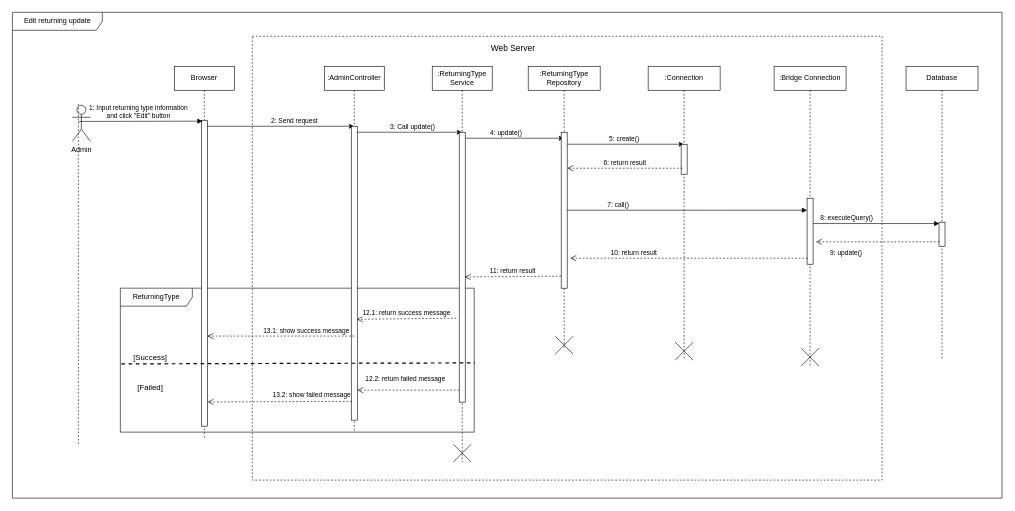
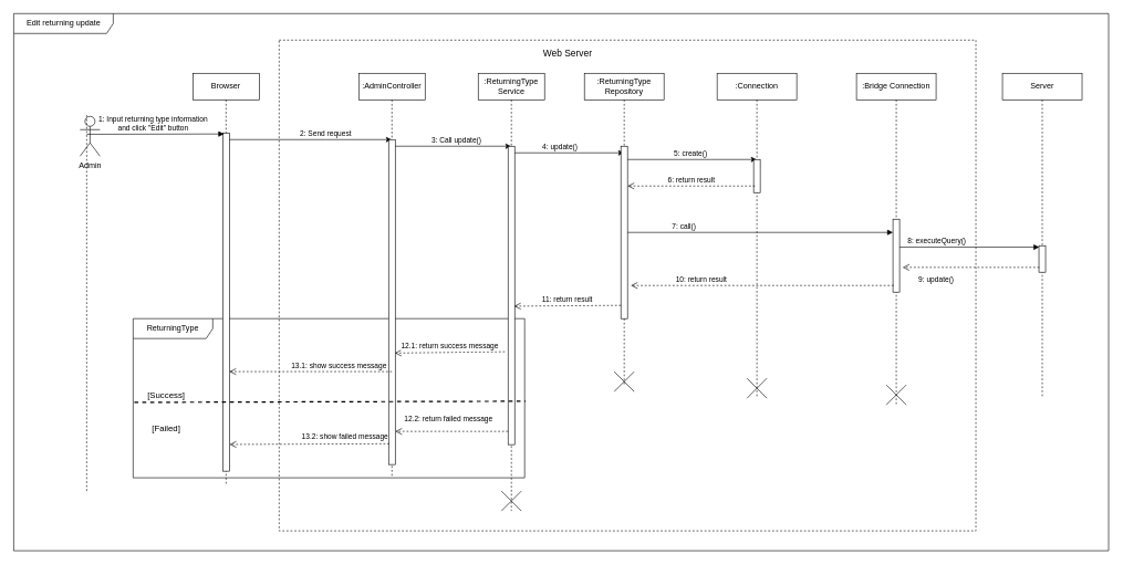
- <mxCell id="31" value="Database" style="shape=umlLifeline;perimeter=lifelinePerimeter;whiteSpace=wrap;html=1;container=1;collapsible=0;recursiveResize=0;outlineConnect=0;" parent="1" vertex="1"><mxGeometry x="1510" y="110" width="120" height="490" as="geometry" /></mxCell>
+ <mxCell id="31" value="Server" style="shape=umlLifeline;perimeter=lifelinePerimeter;whiteSpace=wrap;html=1;container=1;collapsible=0;recursiveResize=0;outlineConnect=0;" parent="1" vertex="1"><mxGeometry x="1510" y="110" width="120" height="490" as="geometry" /></mxCell>
